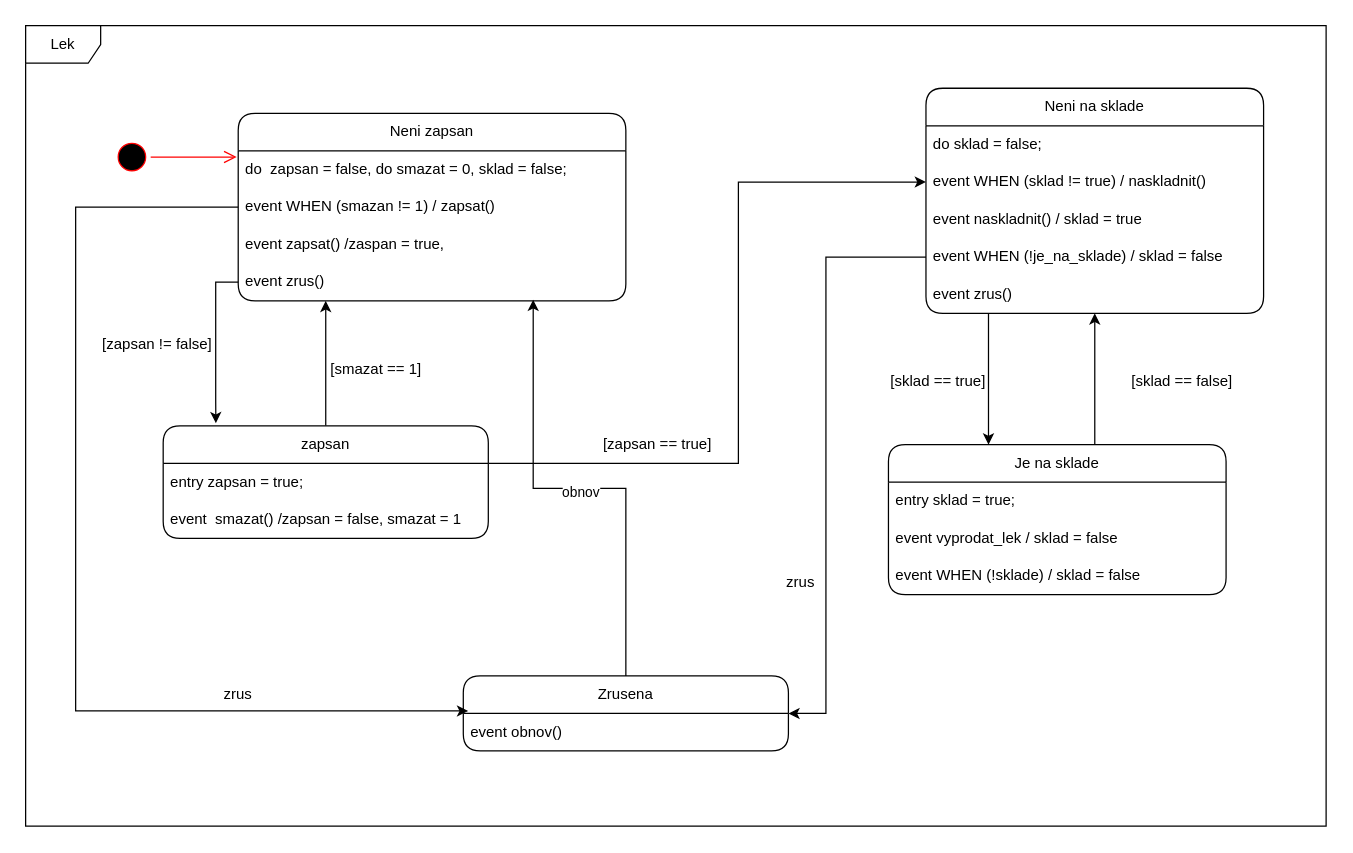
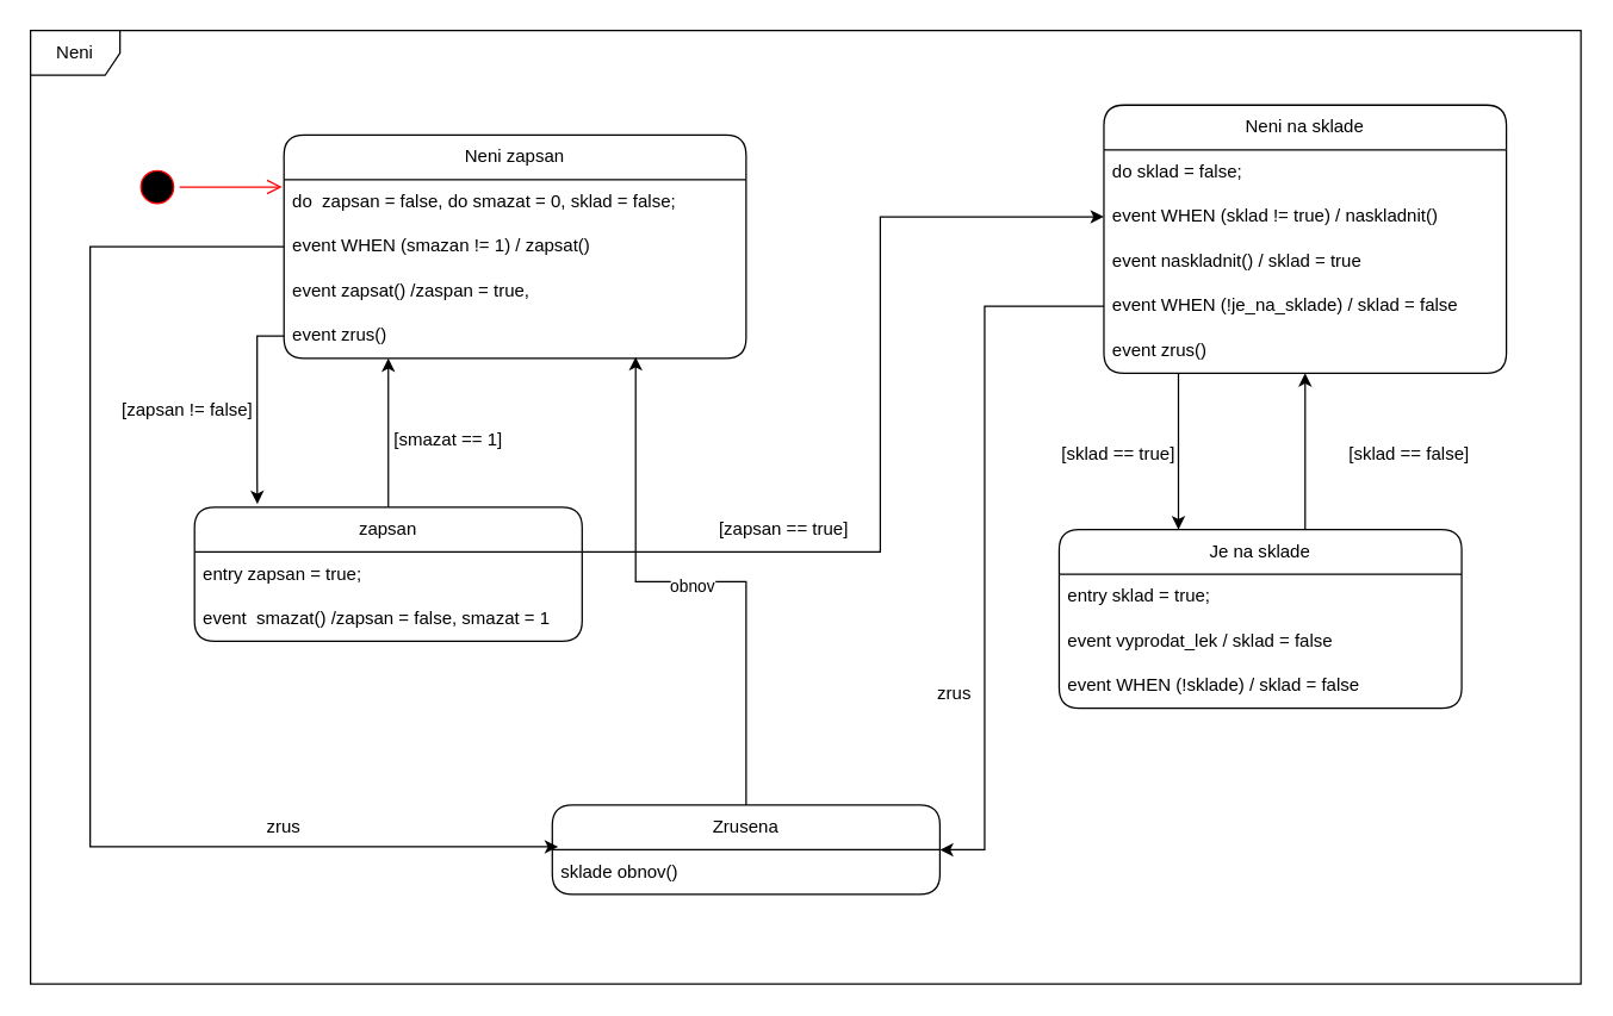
- <mxCell id="30" value="Lek" style="shape=umlFrame;whiteSpace=wrap;html=1;pointerEvents=0;" parent="1" vertex="1"><mxGeometry y="20" width="1040" height="640" as="geometry" x="20" /></mxCell>
+ <mxCell id="30" value="Neni" style="shape=umlFrame;whiteSpace=wrap;html=1;pointerEvents=0;" parent="1" vertex="1"><mxGeometry y="20" width="1040" height="640" as="geometry" x="20" /></mxCell>
- <mxCell id="34" value="event obnov()" style="text;strokeColor=none;fillColor=none;align=left;verticalAlign=middle;spacingLeft=4;spacingRight=4;overflow=hidden;points=[[0,0.5],[1,0.5]];portConstraint=eastwest;rotatable=0;whiteSpace=wrap;html=1;" vertex="1" parent="33"><mxGeometry y="30" width="260" height="30" as="geometry" /></mxCell>
+ <mxCell id="34" value="sklade obnov()" style="text;strokeColor=none;fillColor=none;align=left;verticalAlign=middle;spacingLeft=4;spacingRight=4;overflow=hidden;points=[[0,0.5],[1,0.5]];portConstraint=eastwest;rotatable=0;whiteSpace=wrap;html=1;" vertex="1" parent="33"><mxGeometry y="30" width="260" height="30" as="geometry" /></mxCell>
